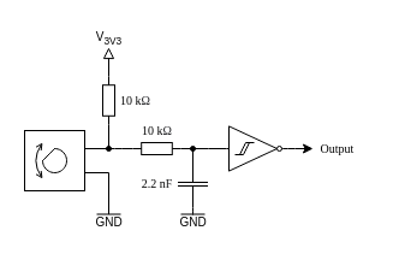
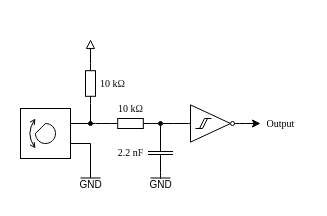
- <mxCell id="7" value="&lt;font style=&quot;font-size: 10px;&quot;&gt;V&lt;sub&gt;3V3&lt;/sub&gt;&lt;/font&gt;" style="text;html=1;align=center;verticalAlign=middle;resizable=0;points=[];autosize=1;strokeColor=none;fillColor=none;" vertex="1" parent="1"><mxGeometry x="70" y="20" width="40" height="20" as="geometry" /></mxCell>
